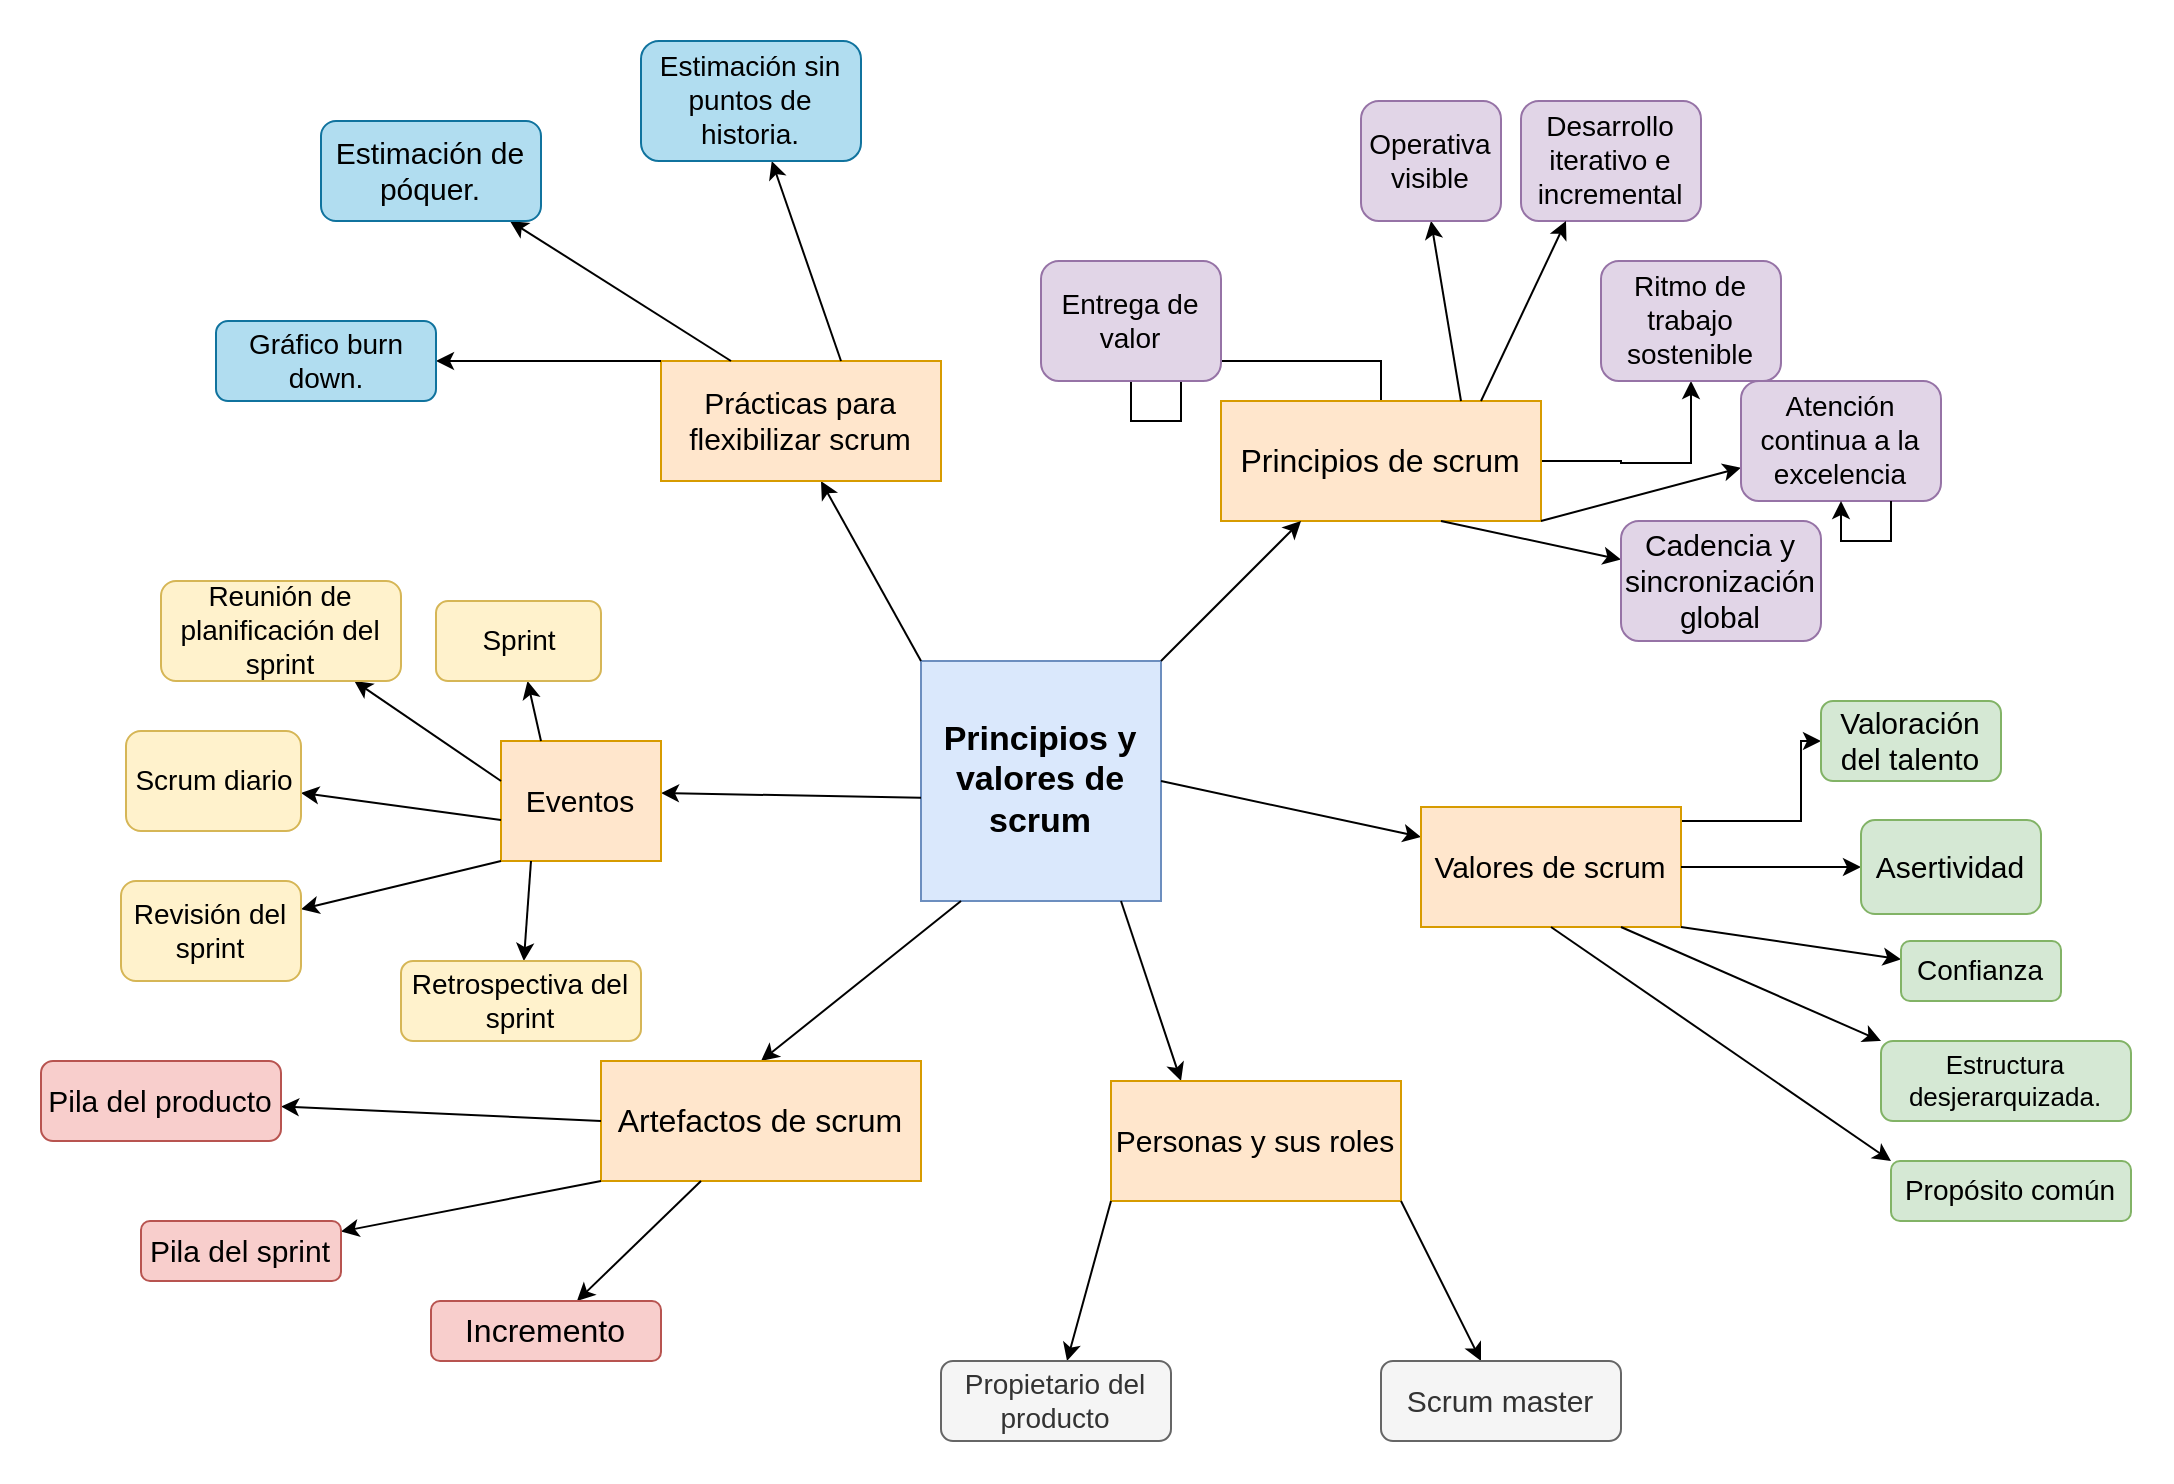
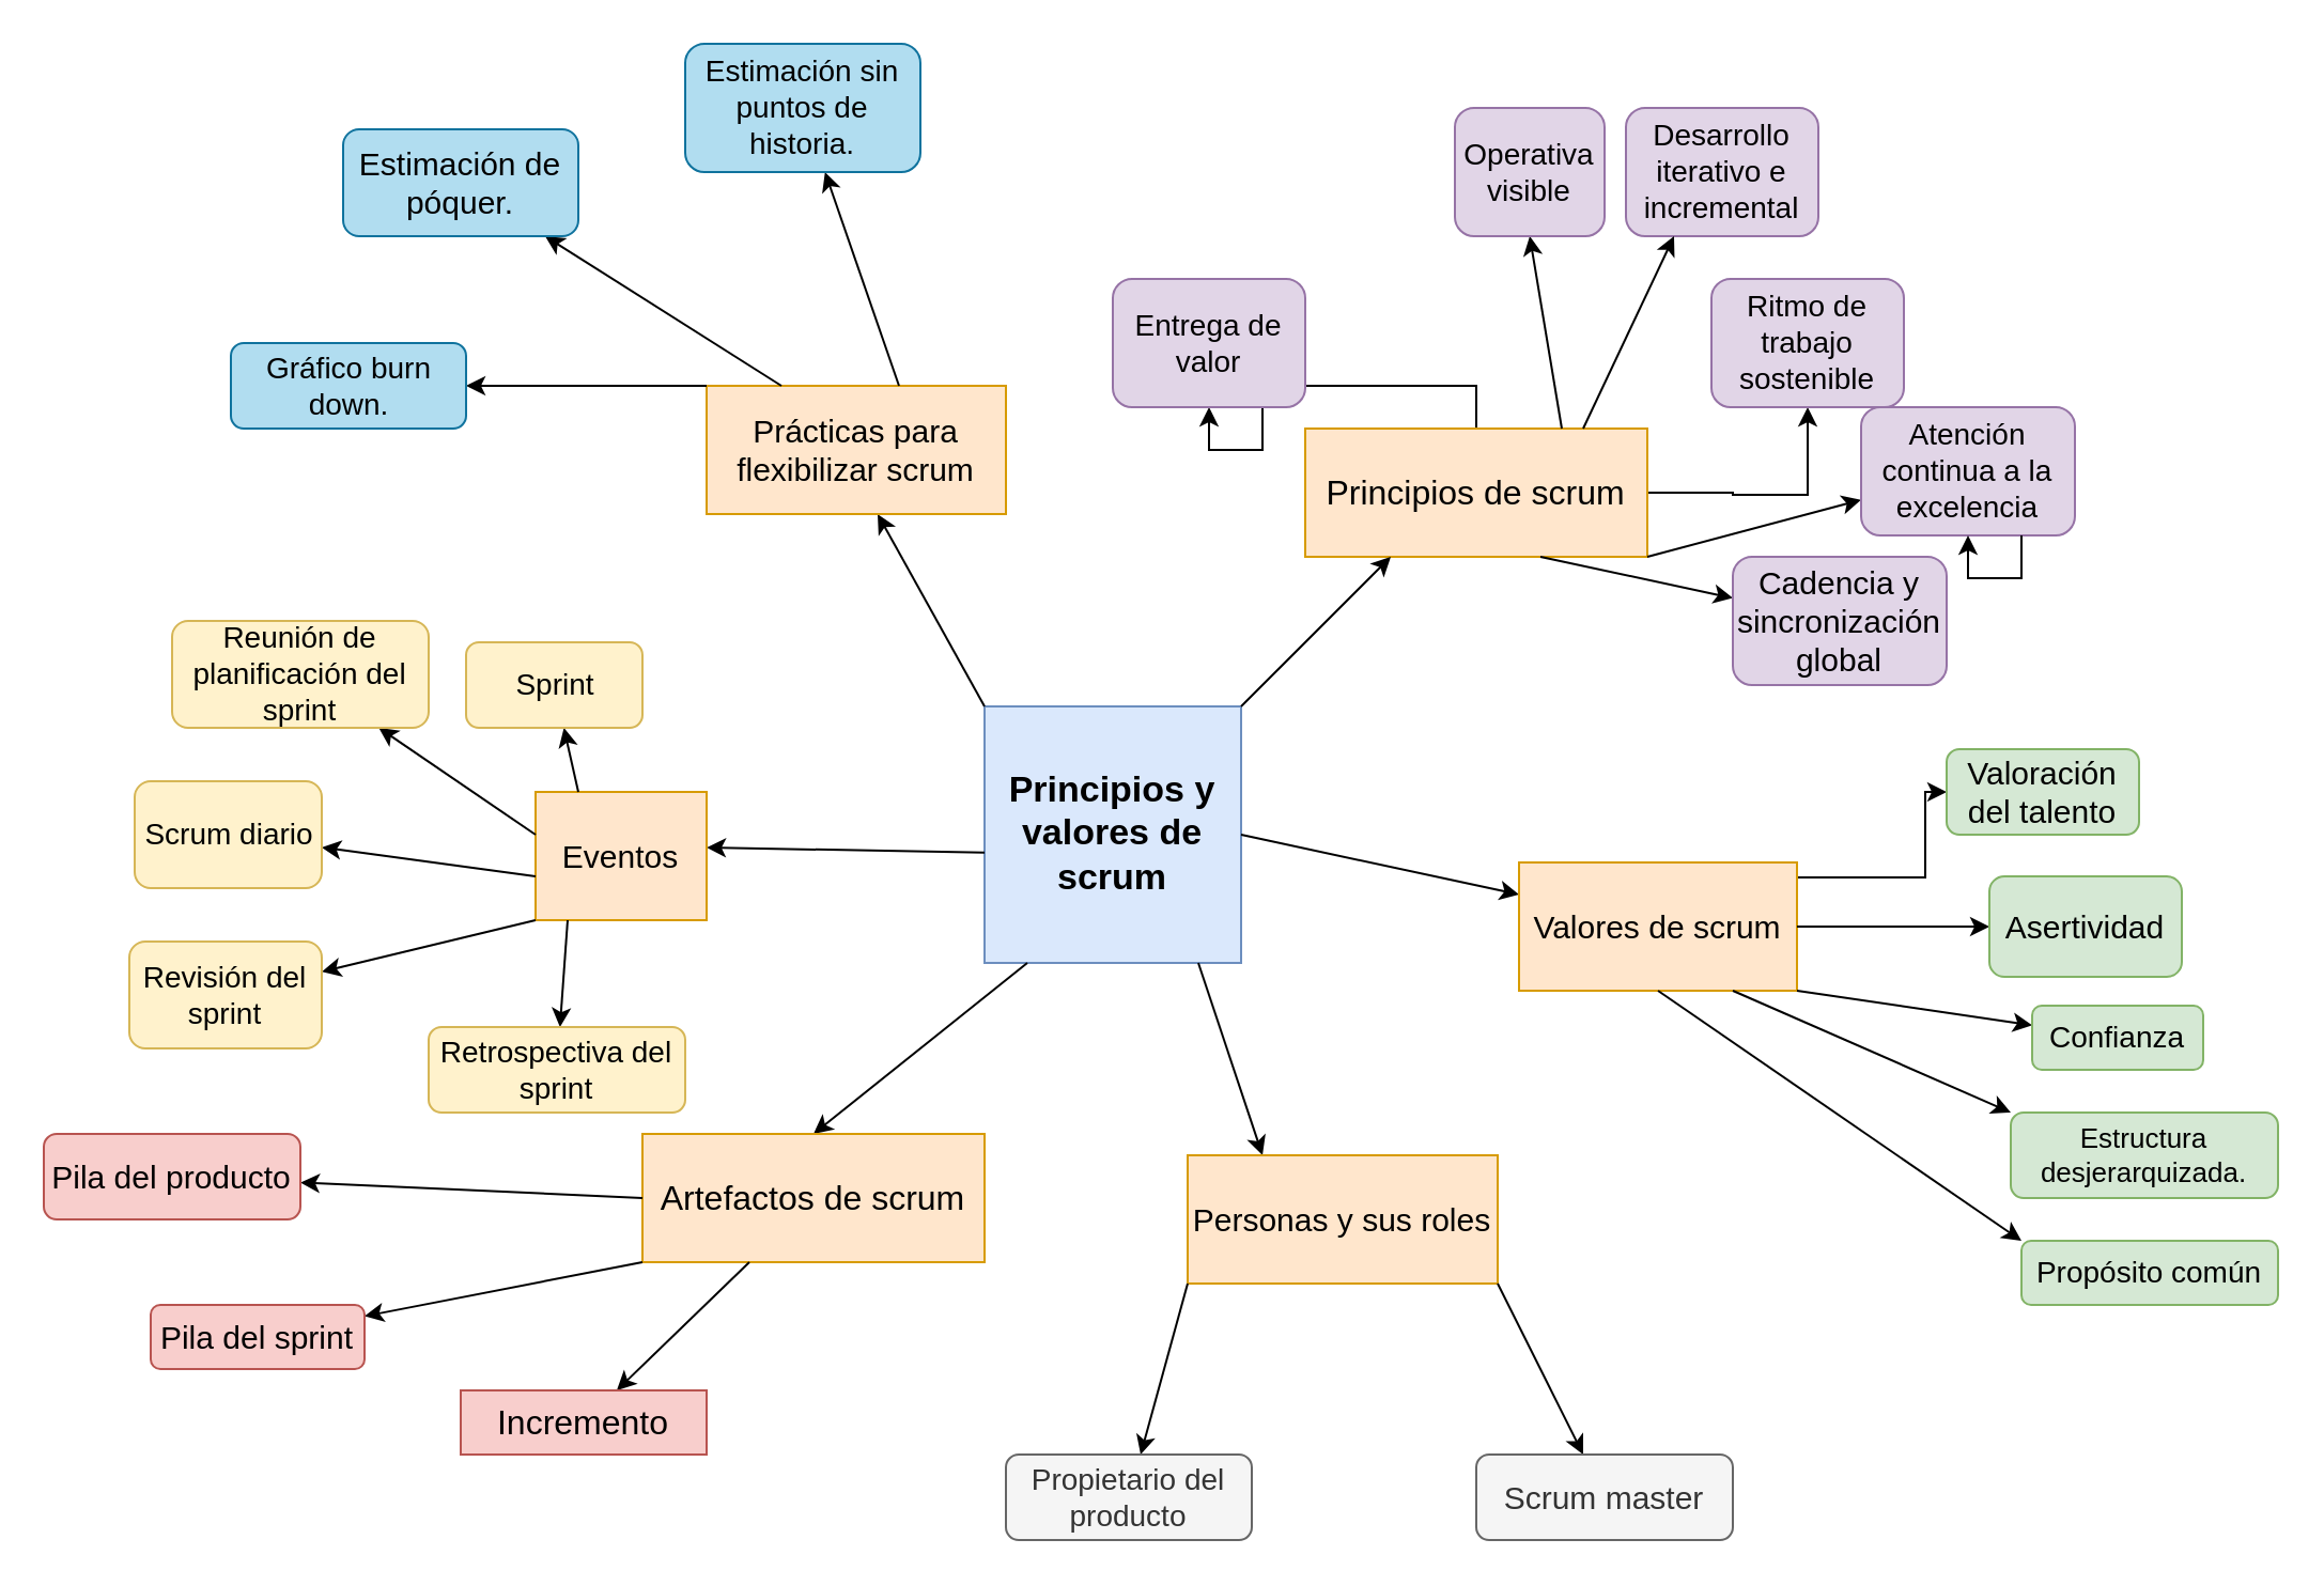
- <mxCell id="5" style="edgeStyle=orthogonalEdgeStyle;rounded=0;orthogonalLoop=1;jettySize=auto;html=1;entryX=0.5;entryY=1;entryDx=0;entryDy=0;endArrow=none;" edge="1" parent="1" source="6" target="19"><mxGeometry relative="1" as="geometry"><mxPoint x="570" y="130" as="targetPoint" /></mxGeometry></mxCell>
+ <mxCell id="5" style="edgeStyle=orthogonalEdgeStyle;rounded=0;orthogonalLoop=1;jettySize=auto;html=1;entryX=0.5;entryY=1;entryDx=0;entryDy=0;" edge="1" parent="1" source="6" target="19"><mxGeometry relative="1" as="geometry"><mxPoint x="570" y="130" as="targetPoint" /></mxGeometry></mxCell>
- <mxCell id="45" value="&lt;font style=&quot;font-size: 16px;&quot;&gt;Incremento&lt;/font&gt;" style="rounded=1;whiteSpace=wrap;html=1;fillColor=#f8cecc;strokeColor=#b85450;" vertex="1" parent="1"><mxGeometry x="215" y="650" width="115" height="30" as="geometry" /></mxCell>
+ <mxCell id="45" value="&lt;font style=&quot;font-size: 16px;&quot;&gt;Incremento&lt;/font&gt;" style="whiteSpace=wrap;html=1;fillColor=#f8cecc;strokeColor=#b85450;rounded=0;" vertex="1" parent="1"><mxGeometry x="215" y="650" width="115" height="30" as="geometry" /></mxCell>
